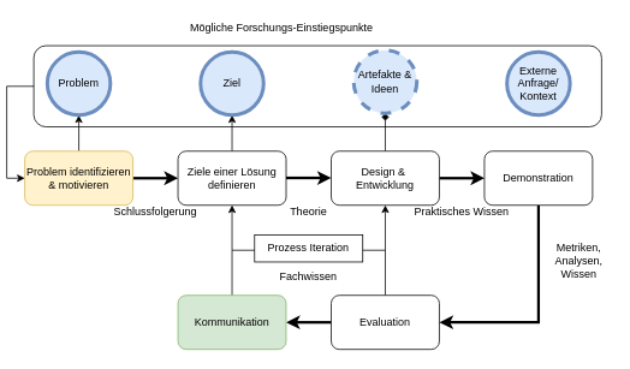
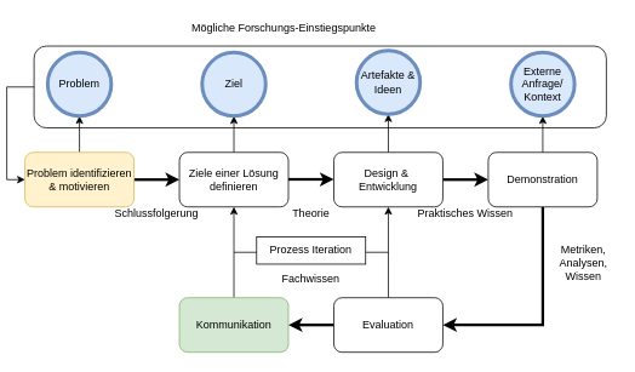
- <mxCell id="32" value="Artefakte &amp;amp; Ideen" style="ellipse;whiteSpace=wrap;html=1;aspect=fixed;strokeWidth=4;fillColor=#dae8fc;strokeColor=#6c8ebf;dashed=1;" parent="28" vertex="1"><mxGeometry x="355" y="5" width="70" height="70" as="geometry" /></mxCell>
+ <mxCell id="32" value="Artefakte &amp;amp; Ideen" style="ellipse;whiteSpace=wrap;html=1;aspect=fixed;strokeWidth=4;fillColor=#dae8fc;strokeColor=#6c8ebf;" parent="28" vertex="1"><mxGeometry x="355" y="5" width="70" height="70" as="geometry" /></mxCell>
- <mxCell id="8" style="edgeStyle=orthogonalEdgeStyle;rounded=0;orthogonalLoop=1;jettySize=auto;html=1;exitX=0.5;exitY=0;exitDx=0;exitDy=0;entryX=0.5;entryY=1;entryDx=0;entryDy=0;endArrow=diamond;" parent="1" source="10" target="32" edge="1"><mxGeometry relative="1" as="geometry" /></mxCell>
+ <mxCell id="8" style="edgeStyle=orthogonalEdgeStyle;rounded=0;orthogonalLoop=1;jettySize=auto;html=1;exitX=0.5;exitY=0;exitDx=0;exitDy=0;entryX=0.5;entryY=1;entryDx=0;entryDy=0;" parent="1" source="10" target="32" edge="1"><mxGeometry relative="1" as="geometry" /></mxCell>
+ <mxCell id="14" style="edgeStyle=orthogonalEdgeStyle;rounded=0;orthogonalLoop=1;jettySize=auto;html=1;exitX=0.5;exitY=0;exitDx=0;exitDy=0;entryX=0.5;entryY=1;entryDx=0;entryDy=0;" parent="1" source="16" target="33" edge="1"><mxGeometry relative="1" as="geometry" /></mxCell>
